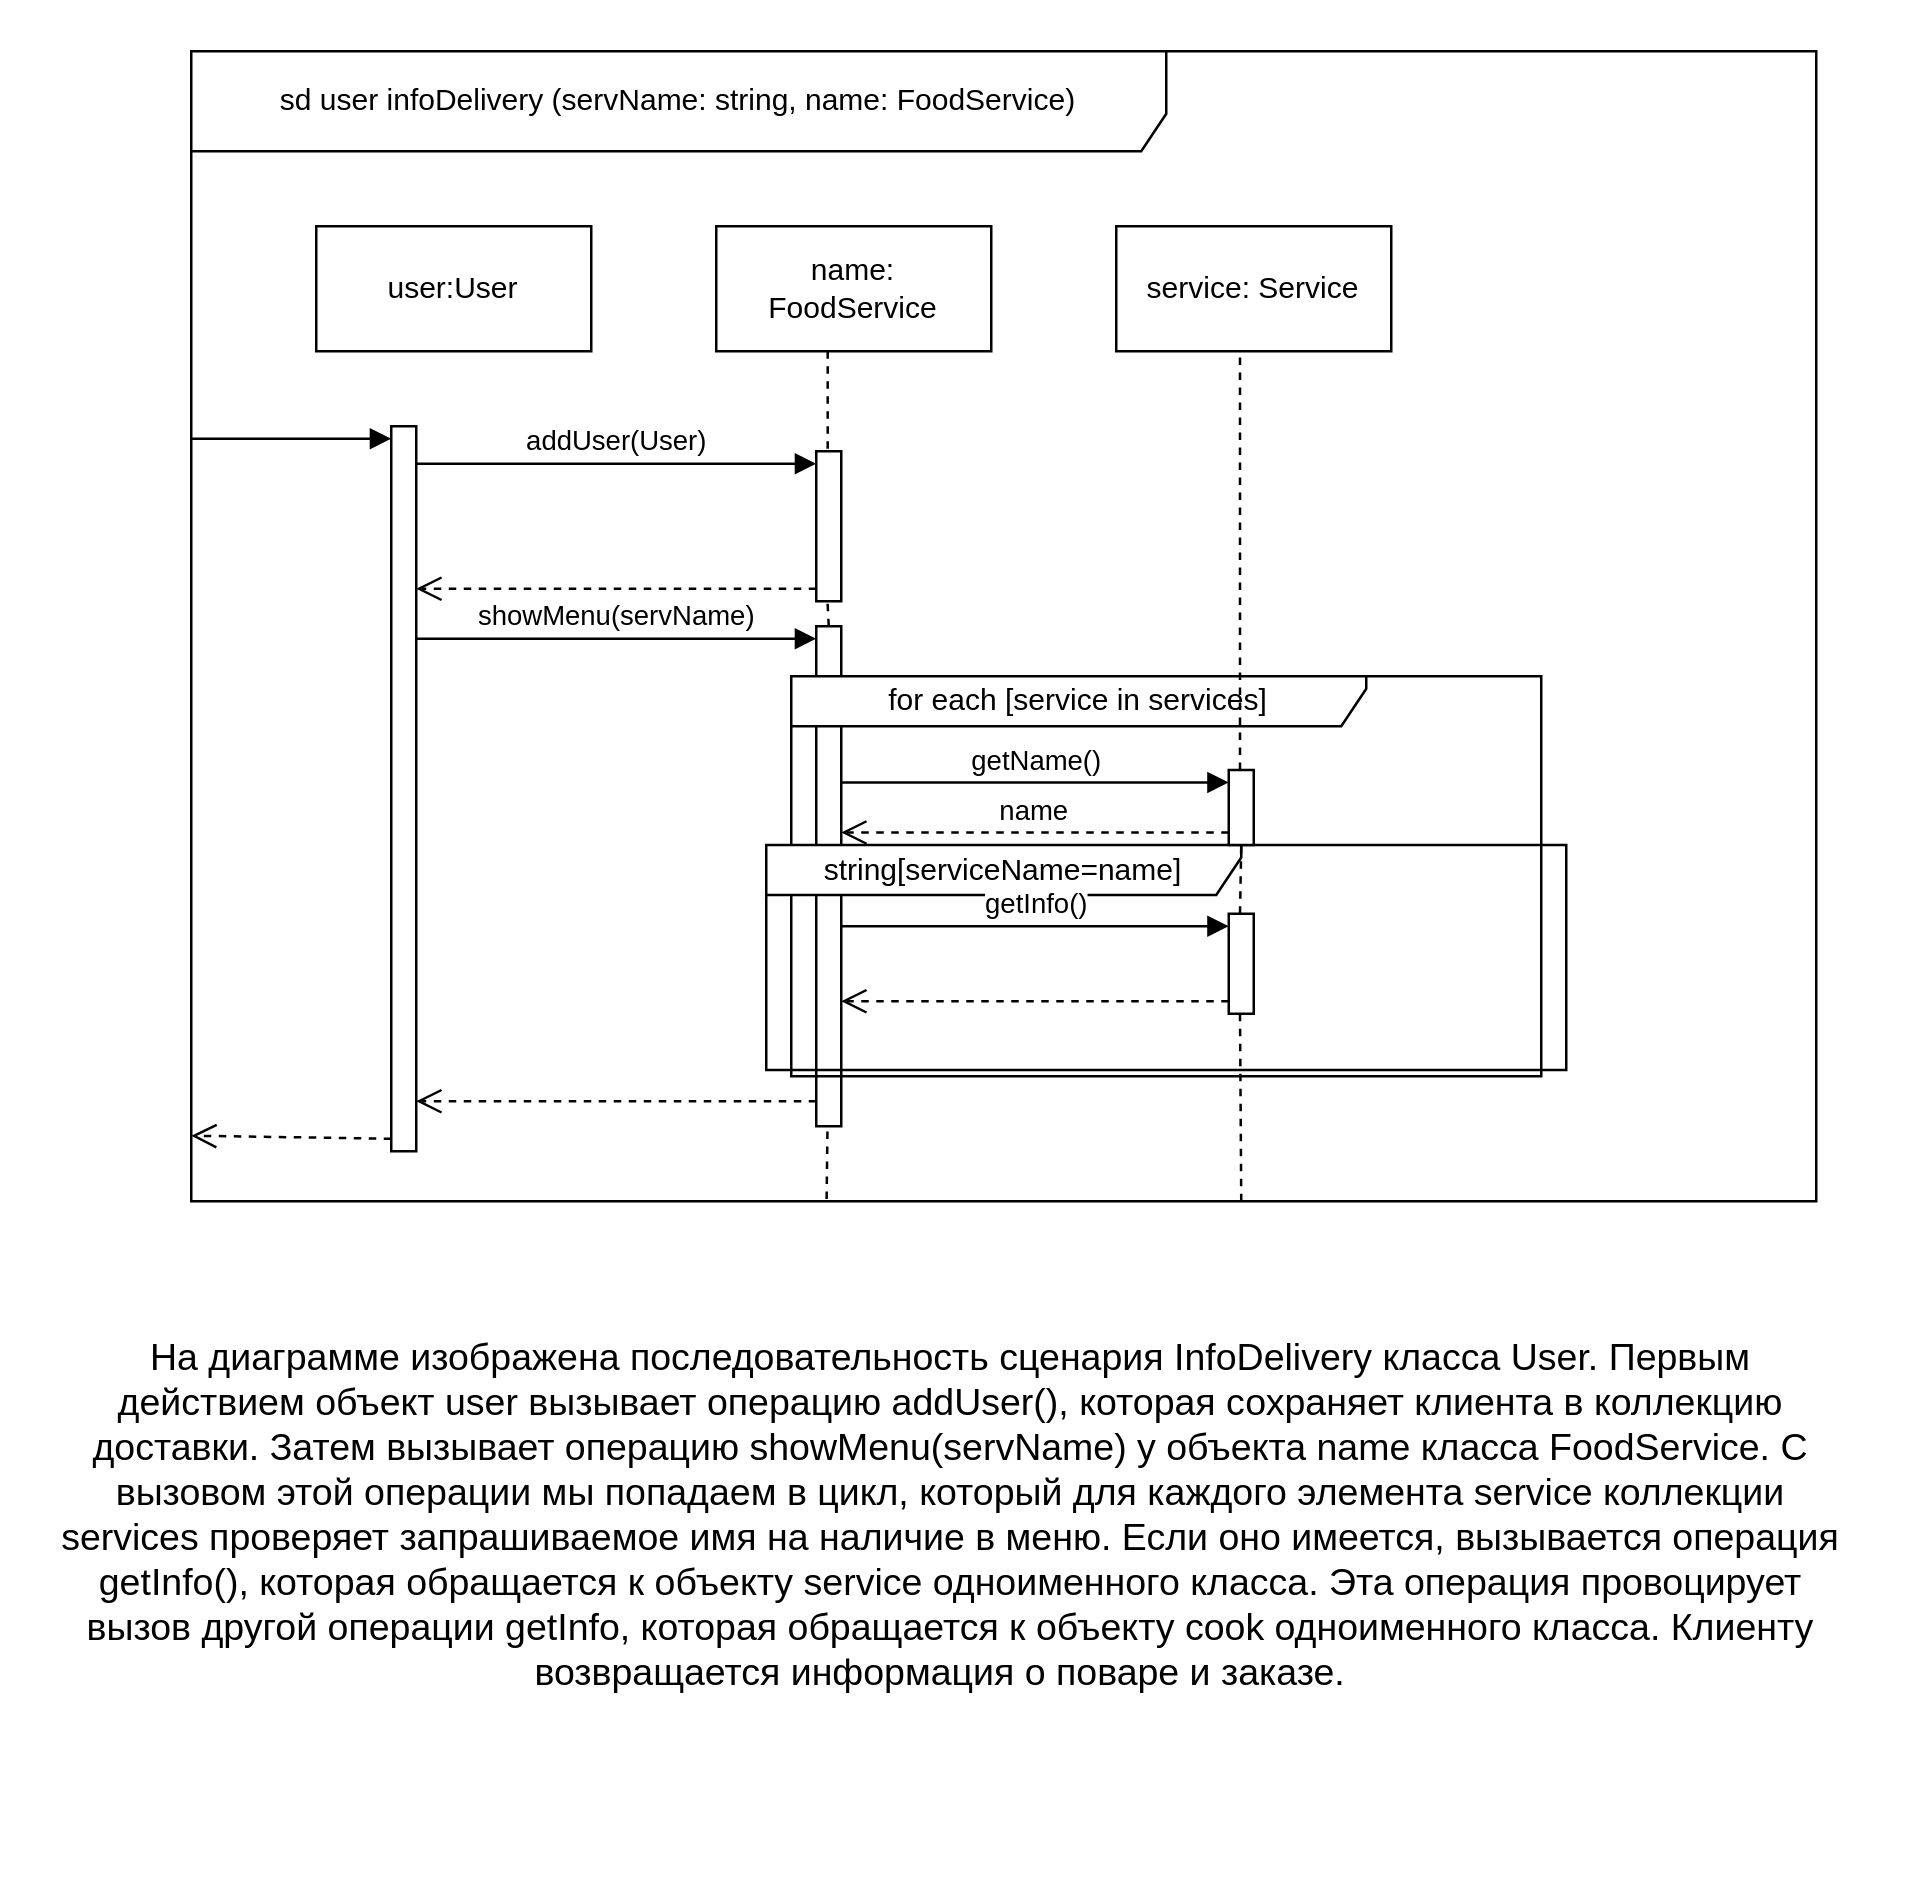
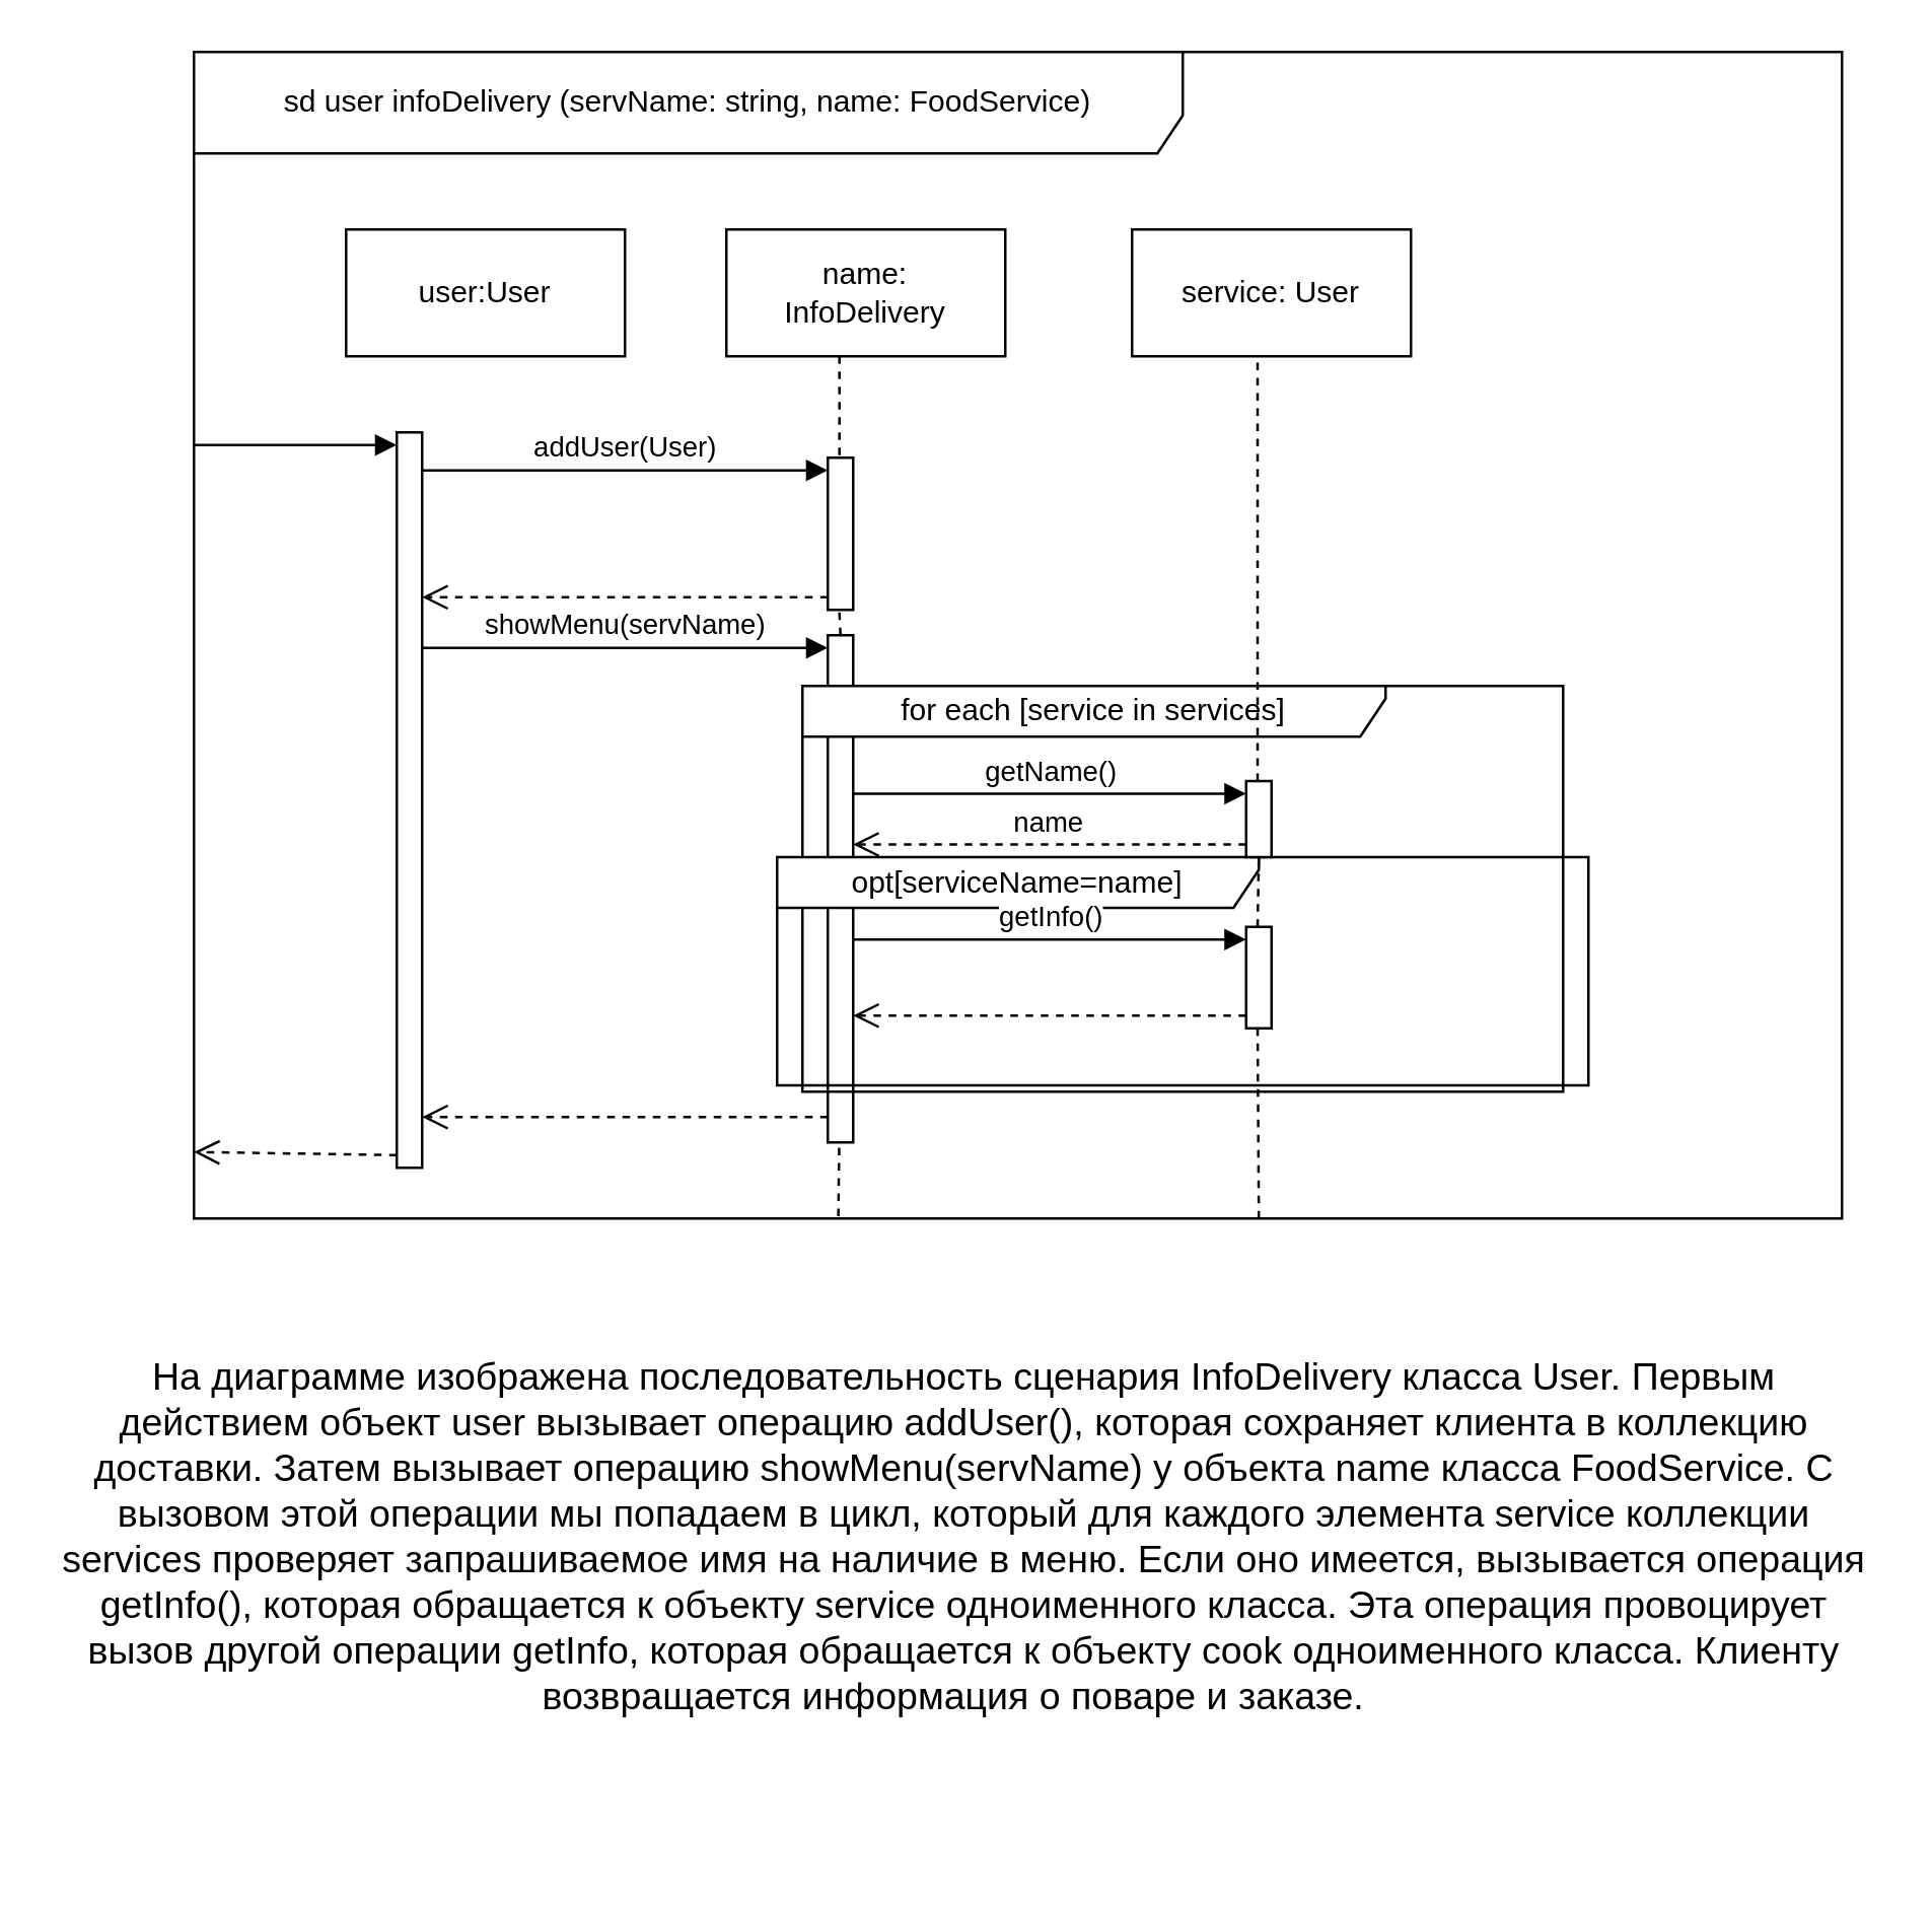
- <mxCell id="3" value="user:User" style="html=1;whiteSpace=wrap;" parent="1" vertex="1"><mxGeometry x="126" y="90" width="110" height="50" as="geometry" /></mxCell>
+ <mxCell id="3" value="user:User" style="html=1;whiteSpace=wrap;" parent="1" vertex="1"><mxGeometry x="136" y="90" width="110" height="50" as="geometry" /></mxCell>
- <mxCell id="4" value="name: &lt;br&gt;FoodService" style="html=1;whiteSpace=wrap;" parent="1" vertex="1"><mxGeometry x="286" y="90" width="110" height="50" as="geometry" /></mxCell>
+ <mxCell id="4" value="name: &lt;br&gt;InfoDelivery" style="html=1;whiteSpace=wrap;" parent="1" vertex="1"><mxGeometry x="286" y="90" width="110" height="50" as="geometry" /></mxCell>
- <mxCell id="5" value="service: Service" style="html=1;whiteSpace=wrap;" parent="1" vertex="1"><mxGeometry x="446" y="90" width="110" height="50" as="geometry" /></mxCell>
+ <mxCell id="5" value="service: User" style="html=1;whiteSpace=wrap;" parent="1" vertex="1"><mxGeometry x="446" y="90" width="110" height="50" as="geometry" /></mxCell>
- <mxCell id="15" value="string[serviceName=name]" style="shape=umlFrame;whiteSpace=wrap;html=1;pointerEvents=0;width=190;height=20;" parent="1" vertex="1"><mxGeometry x="306" y="337.5" width="320" height="90" as="geometry" /></mxCell>
+ <mxCell id="15" value="opt[serviceName=name]" style="shape=umlFrame;whiteSpace=wrap;html=1;pointerEvents=0;width=190;height=20;" parent="1" vertex="1"><mxGeometry x="306" y="337.5" width="320" height="90" as="geometry" /></mxCell>
